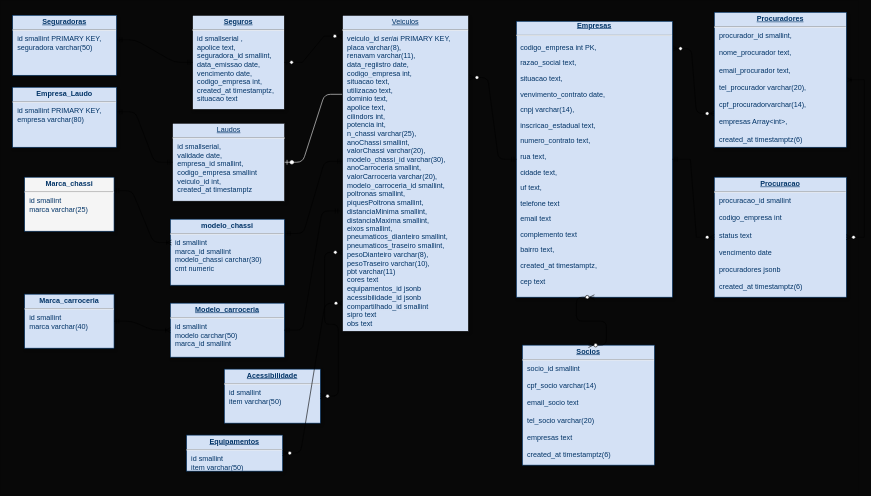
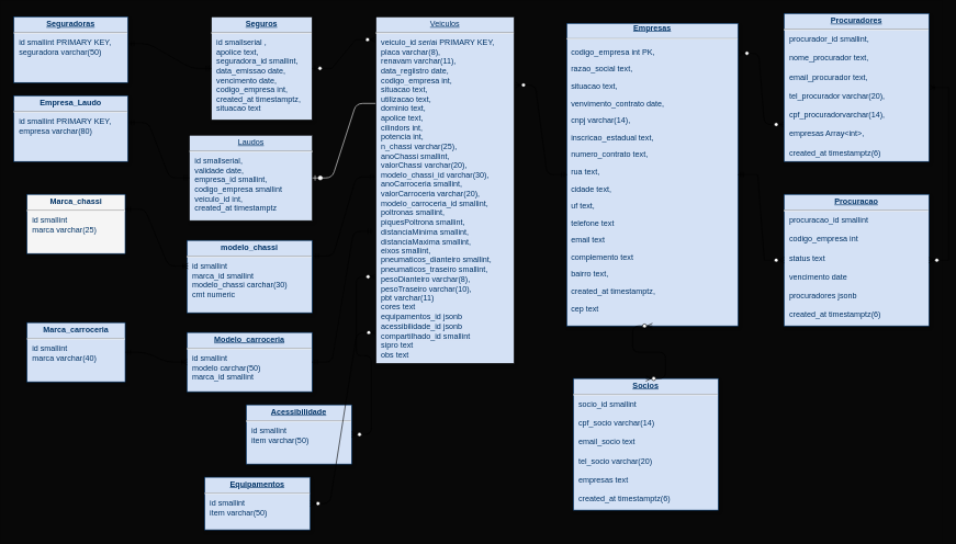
- <mxCell id="8" value="&lt;p style=&quot;margin: 0px ; margin-top: 4px ; text-align: center ; text-decoration: underline&quot;&gt;&lt;strong&gt;Equipamentos&lt;/strong&gt;&lt;/p&gt;&lt;hr&gt;&lt;p style=&quot;margin: 0px ; margin-left: 8px&quot;&gt;id smallint&lt;/p&gt;&lt;p style=&quot;margin: 0px ; margin-left: 8px&quot;&gt;item varchar(50)&lt;/p&gt;&lt;p style=&quot;margin: 0px ; margin-left: 8px&quot;&gt;&lt;br&gt;&lt;/p&gt;" style="verticalAlign=top;align=left;overflow=fill;fontSize=12;fontFamily=Helvetica;html=1;strokeColor=#003366;shadow=1;fillColor=#D4E1F5;fontColor=#003366" parent="1" vertex="1"><mxGeometry x="310" y="725" width="160" height="60" as="geometry" /></mxCell>
+ <mxCell id="8" value="&lt;p style=&quot;margin: 0px ; margin-top: 4px ; text-align: center ; text-decoration: underline&quot;&gt;&lt;strong&gt;Equipamentos&lt;/strong&gt;&lt;/p&gt;&lt;hr&gt;&lt;p style=&quot;margin: 0px ; margin-left: 8px&quot;&gt;id smallint&lt;/p&gt;&lt;p style=&quot;margin: 0px ; margin-left: 8px&quot;&gt;item varchar(50)&lt;/p&gt;&lt;p style=&quot;margin: 0px ; margin-left: 8px&quot;&gt;&lt;br&gt;&lt;/p&gt;" style="verticalAlign=top;align=left;overflow=fill;fontSize=12;fontFamily=Helvetica;html=1;strokeColor=#003366;shadow=1;fillColor=#D4E1F5;fontColor=#003366" parent="1" vertex="1"><mxGeometry x="310" y="725" width="160" height="80" as="geometry" /></mxCell>
